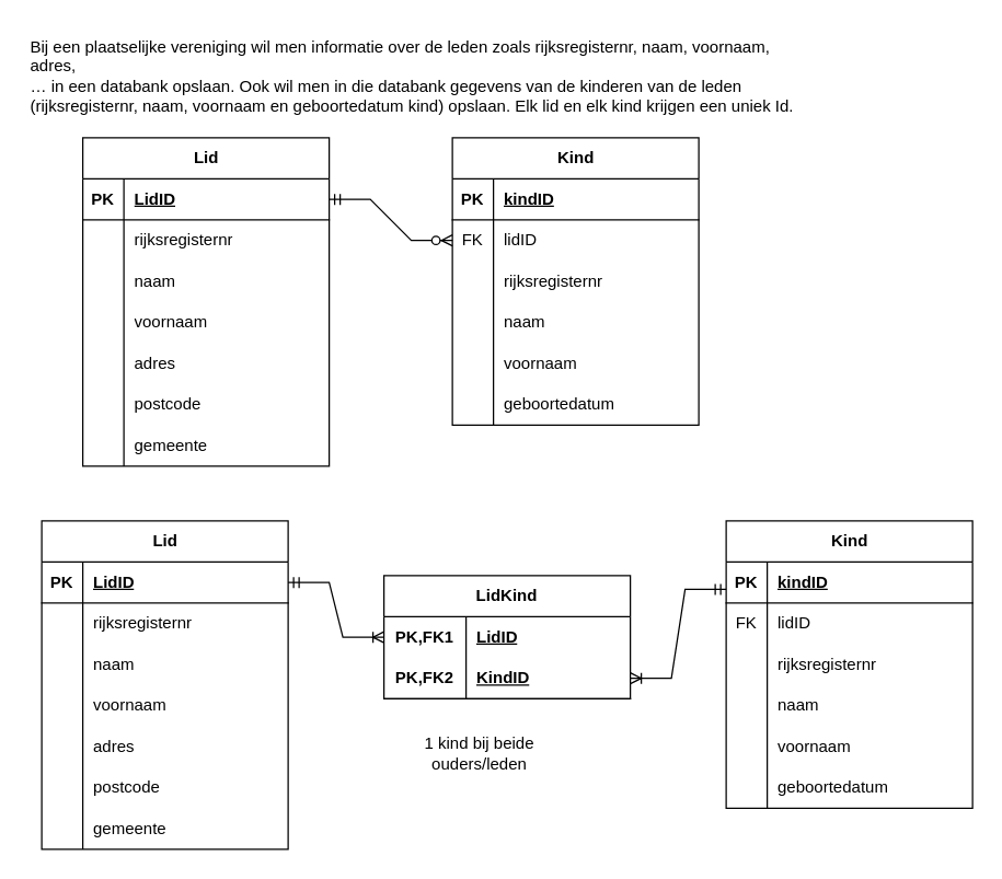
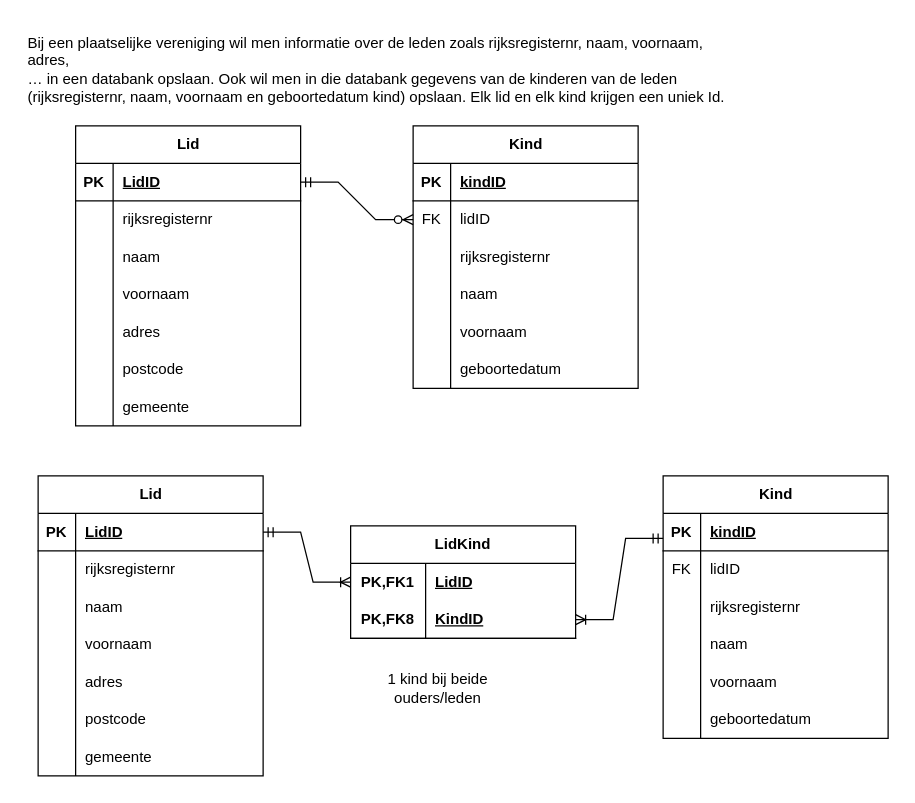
- <mxCell id="91" value="PK,FK2" style="shape=partialRectangle;connectable=0;fillColor=none;top=0;left=0;bottom=0;right=0;fontStyle=1;overflow=hidden;html=1;whiteSpace=wrap;" vertex="1" parent="90"><mxGeometry width="60" height="30" as="geometry"><mxRectangle width="60" height="30" as="alternateBounds" /></mxGeometry></mxCell>
+ <mxCell id="91" value="PK,FK8" style="shape=partialRectangle;connectable=0;fillColor=none;top=0;left=0;bottom=0;right=0;fontStyle=1;overflow=hidden;html=1;whiteSpace=wrap;" vertex="1" parent="90"><mxGeometry width="60" height="30" as="geometry"><mxRectangle width="60" height="30" as="alternateBounds" /></mxGeometry></mxCell>
